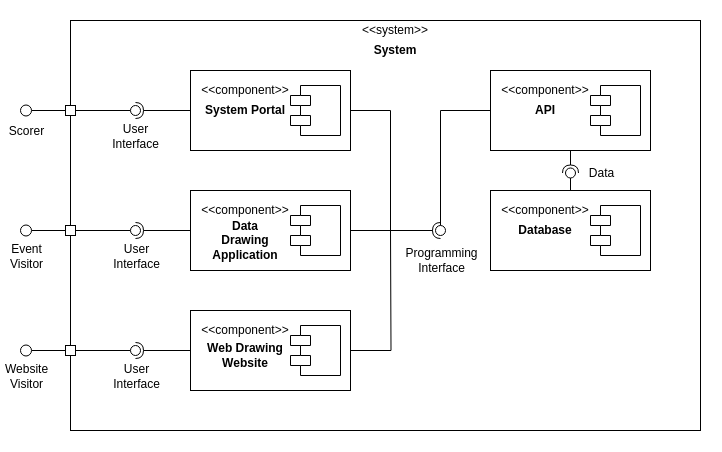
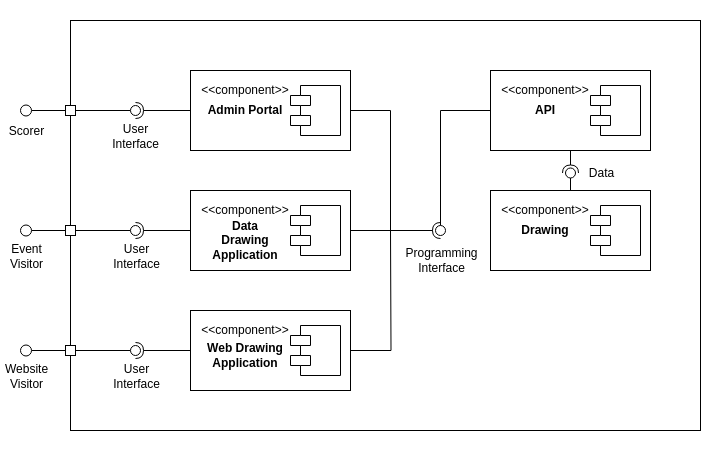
- <mxCell id="6" value="&amp;lt;&amp;lt;system&amp;gt;&amp;gt;" style="text;html=1;strokeColor=none;fillColor=none;align=center;verticalAlign=middle;whiteSpace=wrap;rounded=0;" vertex="1" parent="1"><mxGeometry x="340" y="20" width="110" height="20" as="geometry" /></mxCell>
- <mxCell id="7" value="&lt;b&gt;System&lt;/b&gt;" style="text;html=1;strokeColor=none;fillColor=none;align=center;verticalAlign=middle;whiteSpace=wrap;rounded=0;" vertex="1" parent="1"><mxGeometry x="340" y="40" width="110" height="20" as="geometry" /></mxCell>
- <mxCell id="38" value="&lt;b&gt;System Portal&lt;/b&gt;" style="text;html=1;strokeColor=none;fillColor=none;align=center;verticalAlign=middle;whiteSpace=wrap;rounded=0;" vertex="1" parent="34"><mxGeometry y="30" width="110" height="20" as="geometry" /></mxCell>
+ <mxCell id="38" value="&lt;b&gt;Admin Portal&lt;/b&gt;" style="text;html=1;strokeColor=none;fillColor=none;align=center;verticalAlign=middle;whiteSpace=wrap;rounded=0;" vertex="1" parent="34"><mxGeometry y="30" width="110" height="20" as="geometry" /></mxCell>
- <mxCell id="48" value="&lt;b&gt;Database&lt;/b&gt;" style="text;html=1;strokeColor=none;fillColor=none;align=center;verticalAlign=middle;whiteSpace=wrap;rounded=0;" vertex="1" parent="44"><mxGeometry y="30" width="110" height="20" as="geometry" /></mxCell>
+ <mxCell id="48" value="&lt;b&gt;Drawing&lt;/b&gt;" style="text;html=1;strokeColor=none;fillColor=none;align=center;verticalAlign=middle;whiteSpace=wrap;rounded=0;" vertex="1" parent="44"><mxGeometry y="30" width="110" height="20" as="geometry" /></mxCell>
- <mxCell id="43" value="&lt;b&gt;Web Drawing&lt;br&gt;Website&lt;br&gt;&lt;/b&gt;" style="text;html=1;strokeColor=none;fillColor=none;align=center;verticalAlign=middle;whiteSpace=wrap;rounded=0;" vertex="1" parent="39"><mxGeometry y="35" width="110" height="20" as="geometry" /></mxCell>
+ <mxCell id="43" value="&lt;b&gt;Web Drawing&lt;br&gt;Application&lt;br&gt;&lt;/b&gt;" style="text;html=1;strokeColor=none;fillColor=none;align=center;verticalAlign=middle;whiteSpace=wrap;rounded=0;" vertex="1" parent="39"><mxGeometry y="35" width="110" height="20" as="geometry" /></mxCell>
